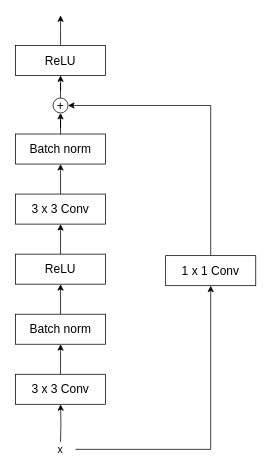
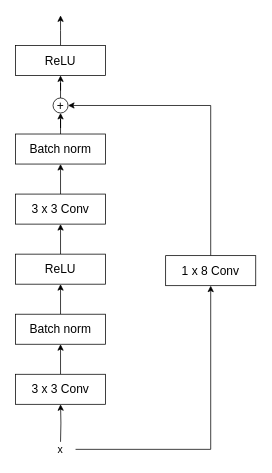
- <mxCell id="20" value="&lt;font style=&quot;font-size: 16px&quot;&gt;1 x 1 Conv&lt;/font&gt;" style="rounded=0;whiteSpace=wrap;html=1;" parent="1" vertex="1"><mxGeometry x="220" y="340" width="120" height="40" as="geometry" /></mxCell>
+ <mxCell id="20" value="&lt;font style=&quot;font-size: 16px&quot;&gt;1 x 8 Conv&lt;/font&gt;" style="rounded=0;whiteSpace=wrap;html=1;" parent="1" vertex="1"><mxGeometry x="220" y="340" width="120" height="40" as="geometry" /></mxCell>
